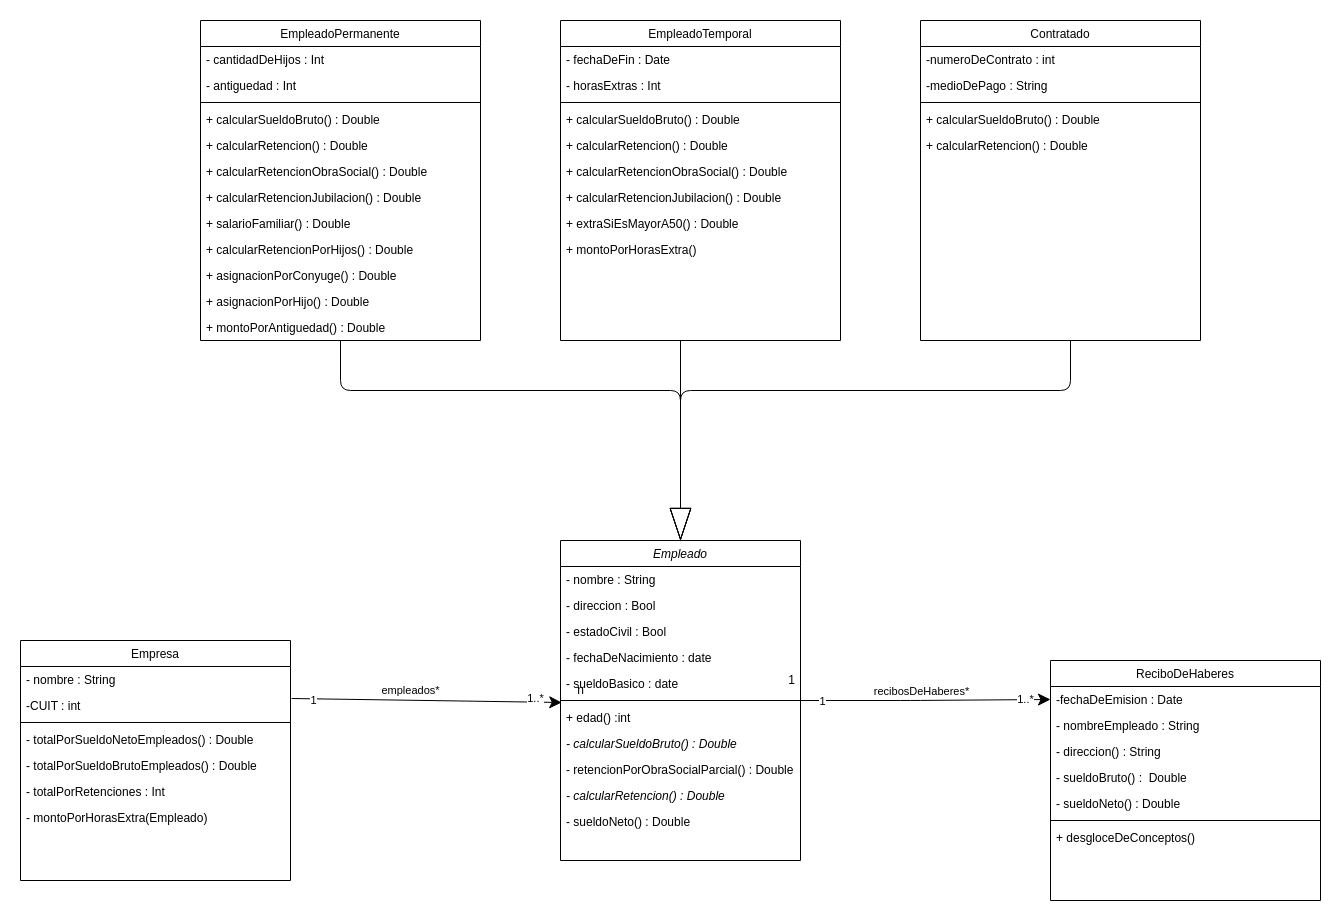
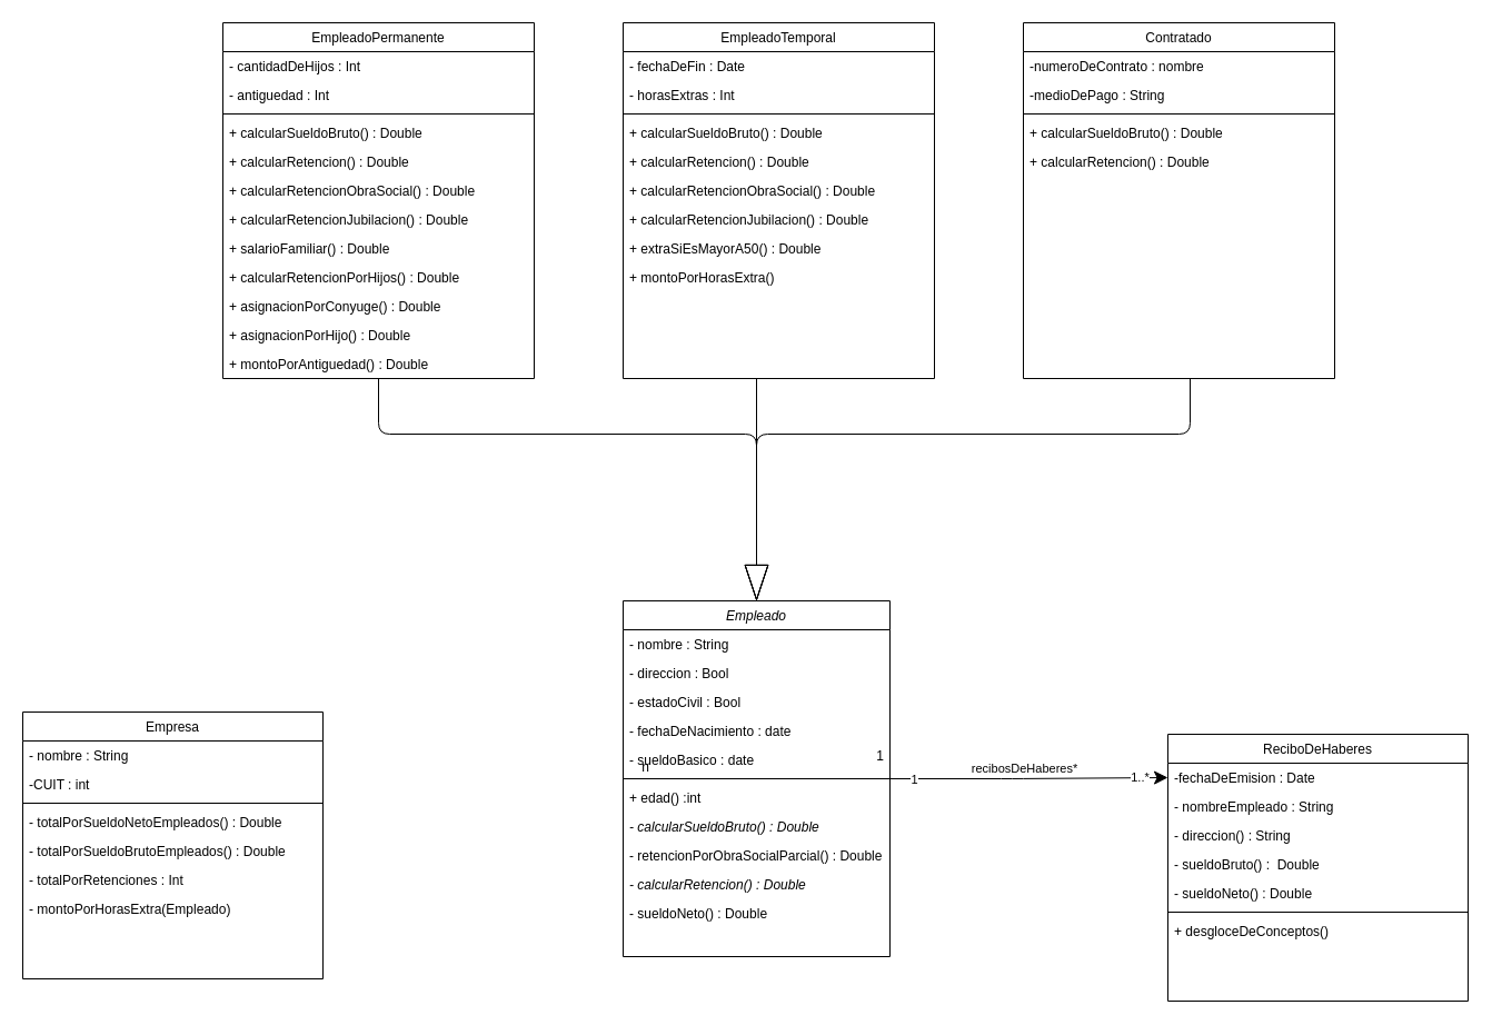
- <mxCell id="26" value="-numeroDeContrato : int" style="text;align=left;verticalAlign=top;spacingLeft=4;spacingRight=4;overflow=hidden;rotatable=0;points=[[0,0.5],[1,0.5]];portConstraint=eastwest;" vertex="1" parent="25"><mxGeometry y="26" width="280" height="26" as="geometry" /></mxCell>
+ <mxCell id="26" value="-numeroDeContrato : nombre" style="text;align=left;verticalAlign=top;spacingLeft=4;spacingRight=4;overflow=hidden;rotatable=0;points=[[0,0.5],[1,0.5]];portConstraint=eastwest;" vertex="1" parent="25"><mxGeometry y="26" width="280" height="26" as="geometry" /></mxCell>
- <mxCell id="2" value="" style="endArrow=classic;html=1;entryX=0.005;entryY=-0.077;entryDx=0;entryDy=0;entryPerimeter=0;exitX=1.004;exitY=0.231;exitDx=0;exitDy=0;exitPerimeter=0;endSize=10;" edge="1" parent="1" source="44" target="57"><mxGeometry width="50" height="50" relative="1" as="geometry"><mxPoint x="180" y="702" as="sourcePoint" /><mxPoint x="660" y="910" as="targetPoint" /></mxGeometry></mxCell>
- <mxCell id="3" value="1..*" style="edgeLabel;html=1;align=center;verticalAlign=middle;resizable=0;points=[];" vertex="1" connectable="0" parent="2"><mxGeometry x="0.804" y="4" relative="1" as="geometry"><mxPoint x="-1" as="offset" /></mxGeometry></mxCell>
- <mxCell id="4" value="1" style="edgeLabel;html=1;align=center;verticalAlign=middle;resizable=0;points=[];" vertex="1" connectable="0" parent="2"><mxGeometry x="-0.845" y="-1" relative="1" as="geometry"><mxPoint as="offset" /></mxGeometry></mxCell>
- <mxCell id="5" value="empleados*" style="edgeLabel;html=1;align=center;verticalAlign=middle;resizable=0;points=[];" vertex="1" connectable="0" parent="2"><mxGeometry x="-0.19" y="-2" relative="1" as="geometry"><mxPoint x="9" y="-12" as="offset" /></mxGeometry></mxCell>
